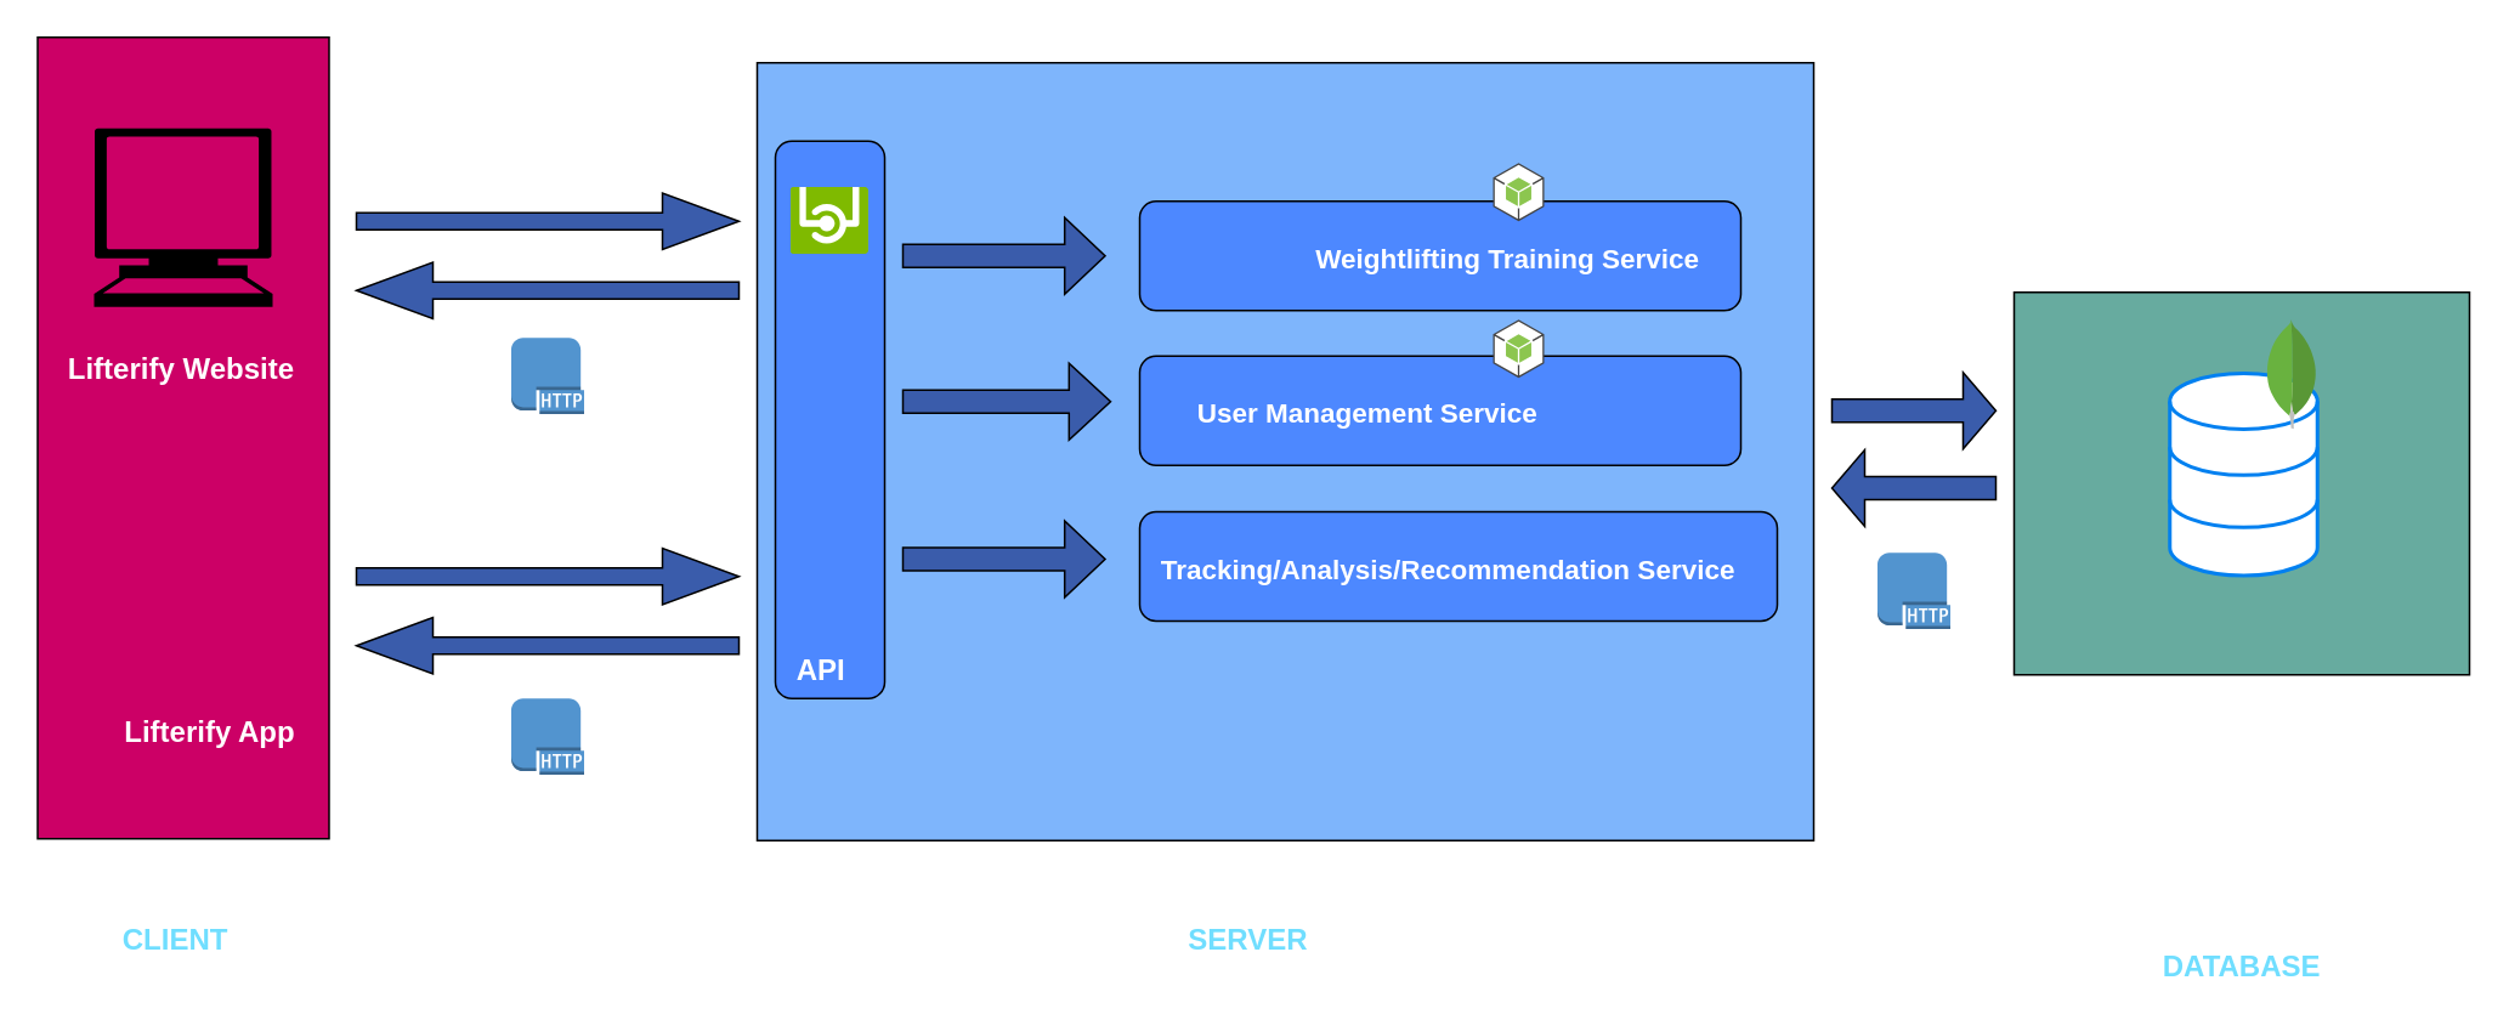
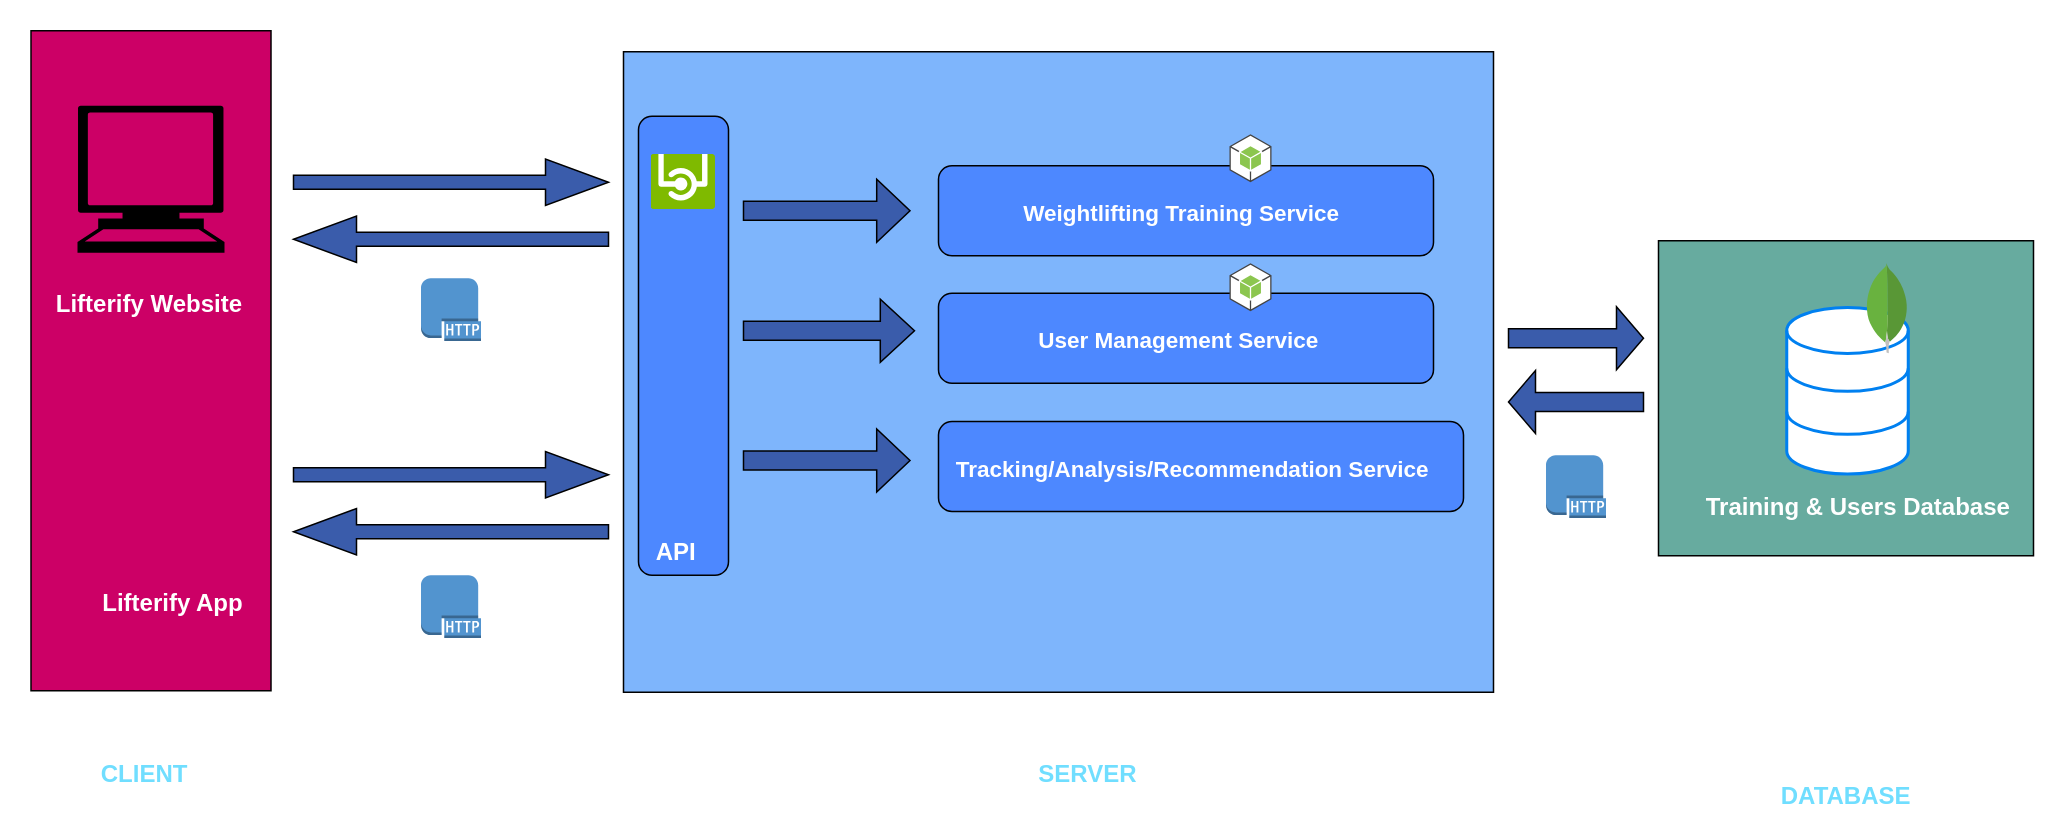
- <mxCell id="19" value="Weightlifting Training Service" style="text;html=1;resizable=0;points=[];autosize=1;align=left;verticalAlign=top;spacingTop=-4;fontSize=15;fontColor=#FFFFFF;fontStyle=1" vertex="1" parent="1"><mxGeometry x="720" y="130" width="220" height="20" as="geometry" /></mxCell>
+ <mxCell id="19" value="Weightlifting Training Service" style="text;html=1;resizable=0;points=[];autosize=1;align=left;verticalAlign=top;spacingTop=-4;fontSize=15;fontColor=#FFFFFF;fontStyle=1" vertex="1" parent="1"><mxGeometry x="680" y="130" width="220" height="20" as="geometry" /></mxCell>
- <mxCell id="9" value="User Management Service" style="text;html=1;resizable=0;points=[];autosize=1;align=left;verticalAlign=top;spacingTop=-4;fontSize=15;fontColor=#FFFFFF;fontStyle=1" vertex="1" parent="1"><mxGeometry x="655" y="215" width="200" height="20" as="geometry" /></mxCell>
+ <mxCell id="9" value="User Management Service" style="text;html=1;resizable=0;points=[];autosize=1;align=left;verticalAlign=top;spacingTop=-4;fontSize=15;fontColor=#FFFFFF;fontStyle=1" vertex="1" parent="1"><mxGeometry x="690" y="215" width="200" height="20" as="geometry" /></mxCell>
+ <mxCell id="14" value="Training &amp;amp; Users Database" style="text;html=1;resizable=0;points=[];autosize=1;align=left;verticalAlign=top;spacingTop=-4;fontSize=16;fontColor=#FFFFFF;fontStyle=1" vertex="1" parent="1"><mxGeometry x="1135" y="325" width="210" height="20" as="geometry" /></mxCell>
- <mxCell id="21" value="SERVER" style="text;html=1;resizable=0;points=[];autosize=1;align=left;verticalAlign=top;spacingTop=-4;fontSize=16;fontStyle=1;fontColor=#70DEFF;" vertex="1" parent="1"><mxGeometry x="650" y="503" width="80" height="20" as="geometry" /></mxCell>
+ <mxCell id="21" value="SERVER" style="text;html=1;resizable=0;points=[];autosize=1;align=left;verticalAlign=top;spacingTop=-4;fontSize=16;fontStyle=1;fontColor=#70DEFF;" vertex="1" parent="1"><mxGeometry x="690" y="503" width="80" height="20" as="geometry" /></mxCell>
